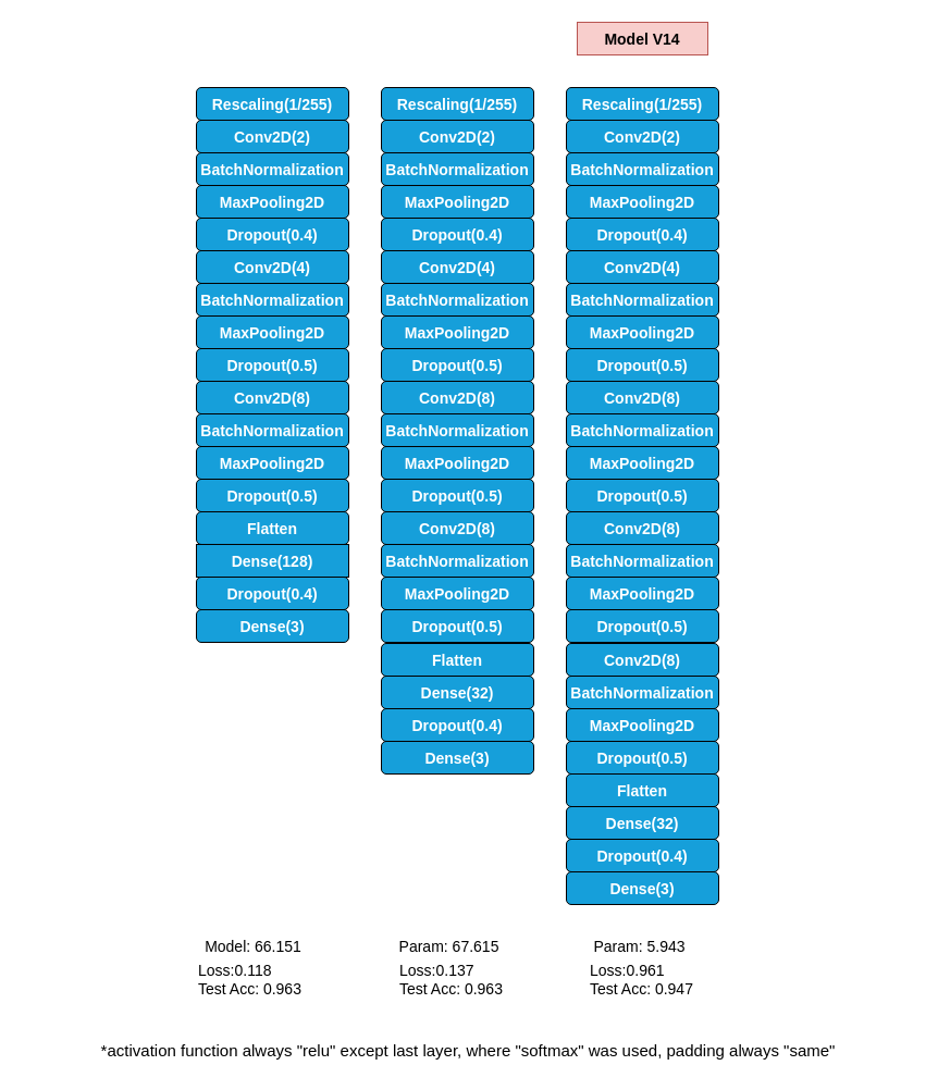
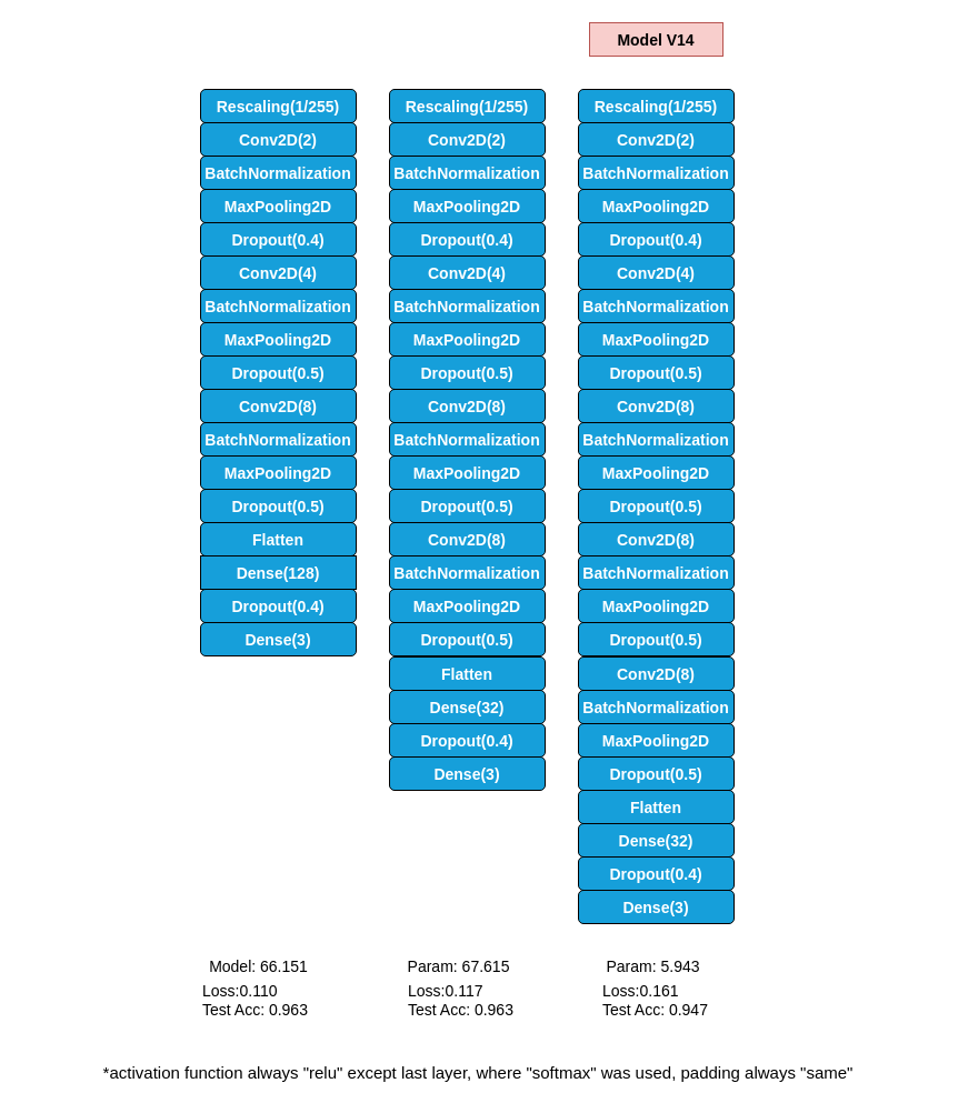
- <mxCell id="70" value="&lt;div align=&quot;left&quot; style=&quot;font-size: 14px;&quot;&gt;&lt;font style=&quot;font-size: 14px;&quot;&gt;Loss:0.118&lt;/font&gt;&lt;/div&gt;&lt;div align=&quot;left&quot; style=&quot;font-size: 14px;&quot;&gt;&lt;font style=&quot;font-size: 14px;&quot;&gt;&lt;font style=&quot;font-size: 14px;&quot;&gt;Test Acc: 0.963&lt;/font&gt;&lt;br&gt;&lt;/font&gt;&lt;/div&gt;" style="text;strokeColor=none;align=left;fillColor=none;html=1;verticalAlign=middle;whiteSpace=wrap;rounded=0;" vertex="1" parent="1"><mxGeometry x="180" y="880" width="125" height="40" as="geometry" /></mxCell>
+ <mxCell id="70" value="&lt;div align=&quot;left&quot; style=&quot;font-size: 14px;&quot;&gt;&lt;font style=&quot;font-size: 14px;&quot;&gt;Loss:0.110&lt;/font&gt;&lt;/div&gt;&lt;div align=&quot;left&quot; style=&quot;font-size: 14px;&quot;&gt;&lt;font style=&quot;font-size: 14px;&quot;&gt;&lt;font style=&quot;font-size: 14px;&quot;&gt;Test Acc: 0.963&lt;/font&gt;&lt;br&gt;&lt;/font&gt;&lt;/div&gt;" style="text;strokeColor=none;align=left;fillColor=none;html=1;verticalAlign=middle;whiteSpace=wrap;rounded=0;" vertex="1" parent="1"><mxGeometry x="180" y="880" width="125" height="40" as="geometry" /></mxCell>
- <mxCell id="71" value="&lt;div align=&quot;left&quot; style=&quot;font-size: 14px;&quot;&gt;&lt;font style=&quot;font-size: 14px;&quot;&gt;Loss:0.137&lt;/font&gt;&lt;/div&gt;&lt;div align=&quot;left&quot; style=&quot;font-size: 14px;&quot;&gt;&lt;font style=&quot;font-size: 14px;&quot;&gt;&lt;font style=&quot;font-size: 14px;&quot;&gt;Test Acc: 0.963&lt;/font&gt;&lt;br&gt;&lt;/font&gt;&lt;/div&gt;" style="text;strokeColor=none;align=left;fillColor=none;html=1;verticalAlign=middle;whiteSpace=wrap;rounded=0;" vertex="1" parent="1"><mxGeometry x="365" y="880" width="125" height="40" as="geometry" /></mxCell>
+ <mxCell id="71" value="&lt;div align=&quot;left&quot; style=&quot;font-size: 14px;&quot;&gt;&lt;font style=&quot;font-size: 14px;&quot;&gt;Loss:0.117&lt;/font&gt;&lt;/div&gt;&lt;div align=&quot;left&quot; style=&quot;font-size: 14px;&quot;&gt;&lt;font style=&quot;font-size: 14px;&quot;&gt;&lt;font style=&quot;font-size: 14px;&quot;&gt;Test Acc: 0.963&lt;/font&gt;&lt;br&gt;&lt;/font&gt;&lt;/div&gt;" style="text;strokeColor=none;align=left;fillColor=none;html=1;verticalAlign=middle;whiteSpace=wrap;rounded=0;" vertex="1" parent="1"><mxGeometry x="365" y="880" width="125" height="40" as="geometry" /></mxCell>
- <mxCell id="72" value="&lt;div align=&quot;left&quot; style=&quot;font-size: 14px;&quot;&gt;&lt;font style=&quot;font-size: 14px;&quot;&gt;Loss:0.961&lt;/font&gt;&lt;/div&gt;&lt;div align=&quot;left&quot; style=&quot;font-size: 14px;&quot;&gt;&lt;font style=&quot;font-size: 14px;&quot;&gt;&lt;font style=&quot;font-size: 14px;&quot;&gt;Test Acc: 0.947&lt;/font&gt;&lt;br&gt;&lt;/font&gt;&lt;/div&gt;" style="text;strokeColor=none;align=left;fillColor=none;html=1;verticalAlign=middle;whiteSpace=wrap;rounded=0;" vertex="1" parent="1"><mxGeometry x="540" y="880" width="125" height="40" as="geometry" /></mxCell>
+ <mxCell id="72" value="&lt;div align=&quot;left&quot; style=&quot;font-size: 14px;&quot;&gt;&lt;font style=&quot;font-size: 14px;&quot;&gt;Loss:0.161&lt;/font&gt;&lt;/div&gt;&lt;div align=&quot;left&quot; style=&quot;font-size: 14px;&quot;&gt;&lt;font style=&quot;font-size: 14px;&quot;&gt;&lt;font style=&quot;font-size: 14px;&quot;&gt;Test Acc: 0.947&lt;/font&gt;&lt;br&gt;&lt;/font&gt;&lt;/div&gt;" style="text;strokeColor=none;align=left;fillColor=none;html=1;verticalAlign=middle;whiteSpace=wrap;rounded=0;" vertex="1" parent="1"><mxGeometry x="540" y="880" width="125" height="40" as="geometry" /></mxCell>
